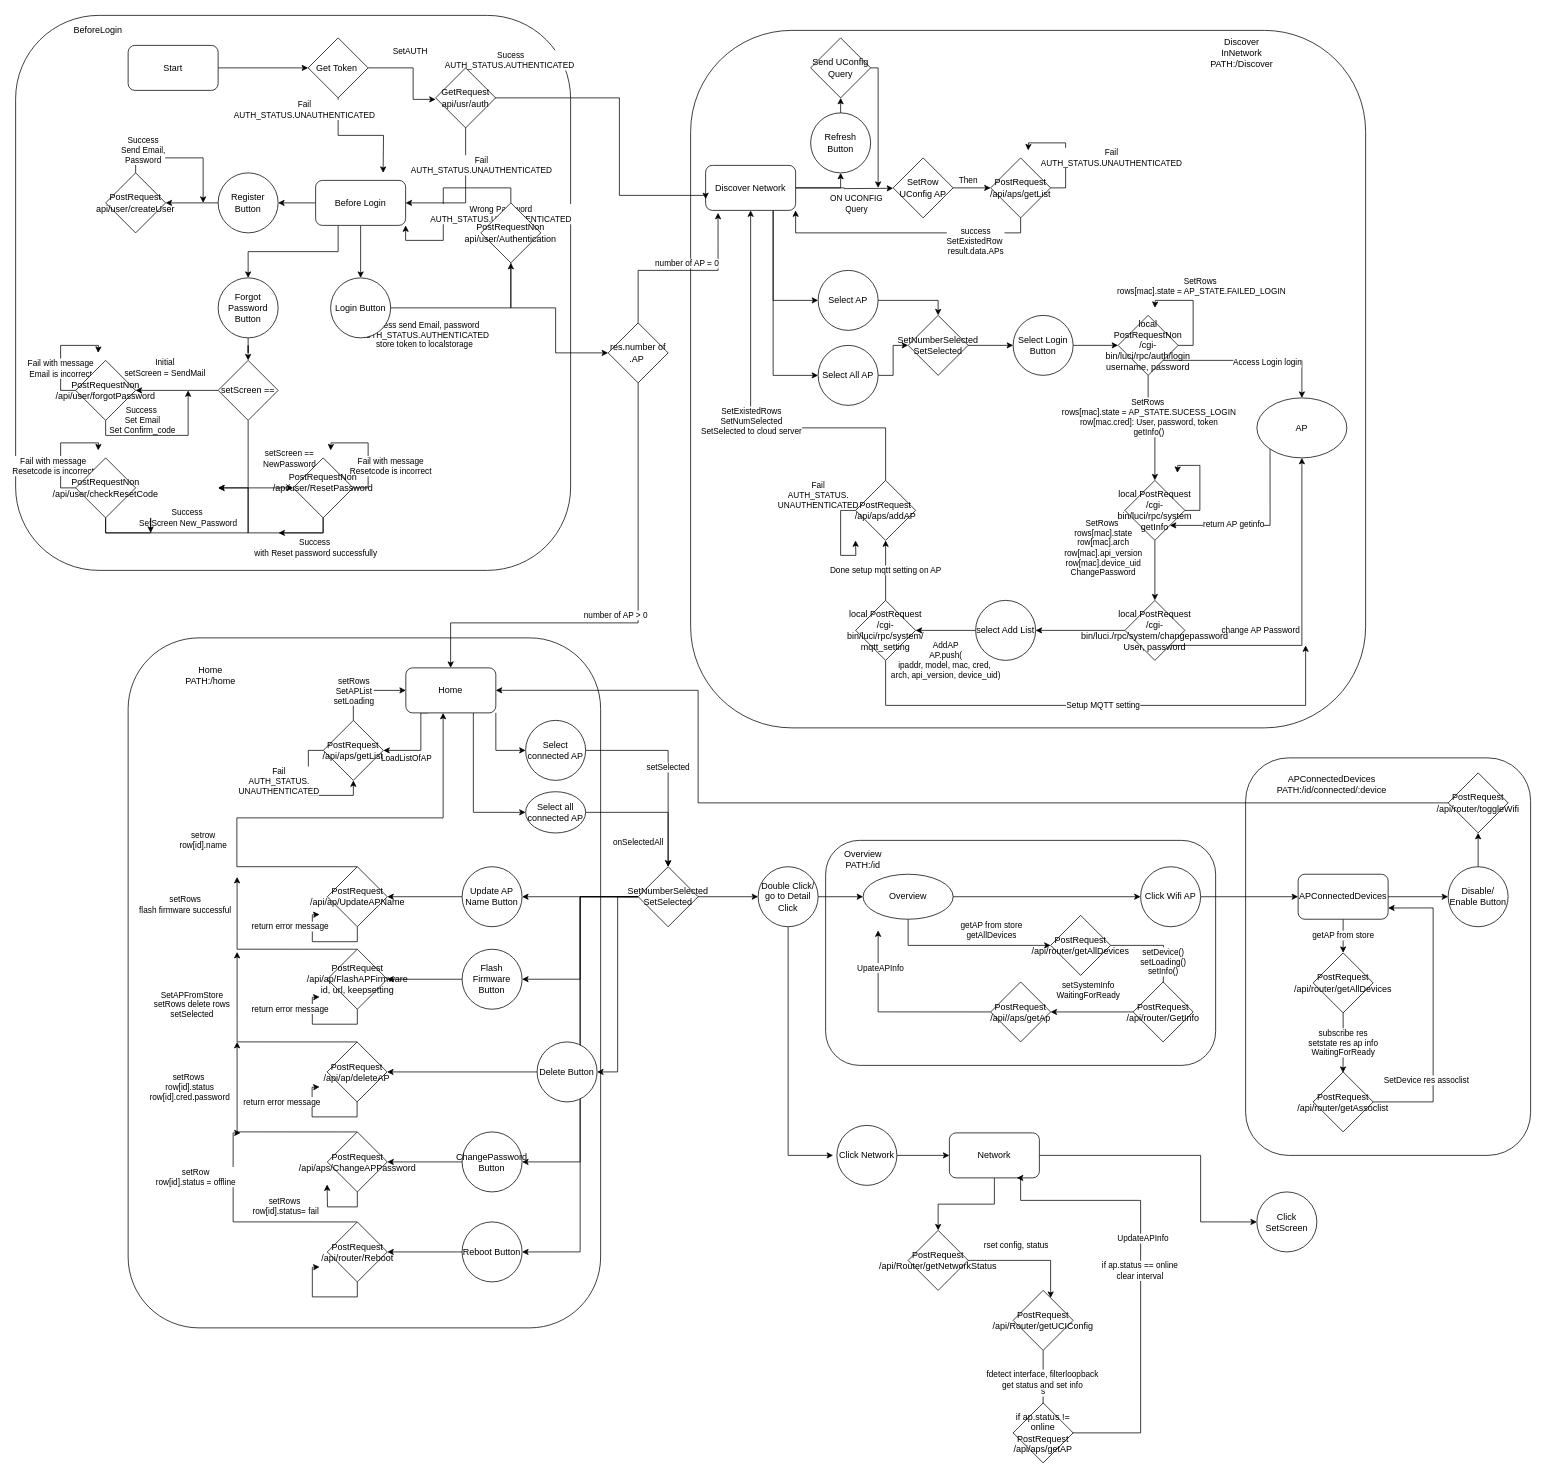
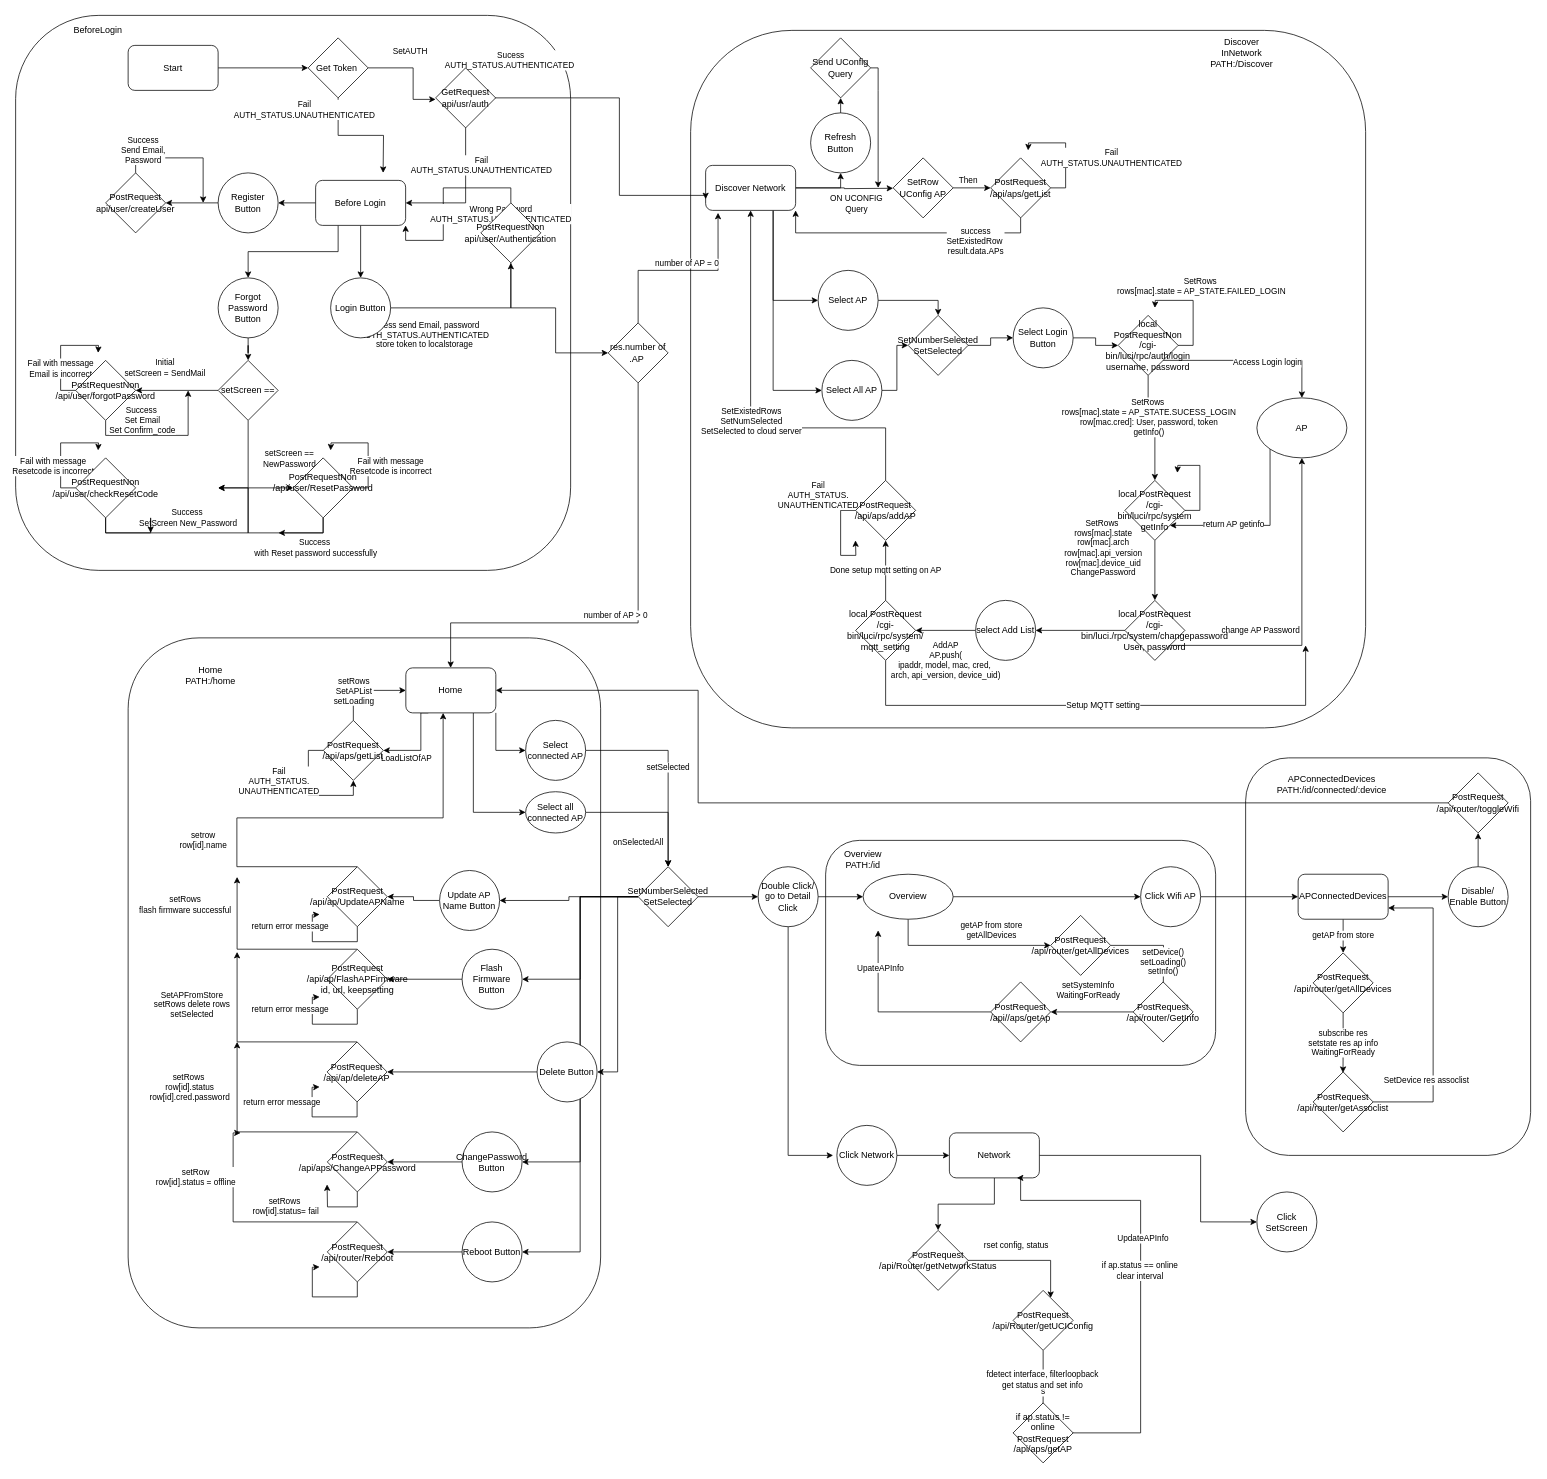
- <mxCell id="124" value="Select Login Button" style="ellipse;whiteSpace=wrap;html=1;aspect=fixed;" vertex="1" parent="1"><mxGeometry x="1350" y="419.99" width="80" height="80" as="geometry" /></mxCell>
+ <mxCell id="124" value="Select Login Button" style="ellipse;whiteSpace=wrap;html=1;aspect=fixed;" vertex="1" parent="1"><mxGeometry x="1350" y="409.99" width="80" height="80" as="geometry" /></mxCell>
- <mxCell id="122" value="Select All AP" style="ellipse;whiteSpace=wrap;html=1;aspect=fixed;" vertex="1" parent="1"><mxGeometry x="1090" y="460" width="80" height="80" as="geometry" /></mxCell>
+ <mxCell id="122" value="Select All AP" style="ellipse;whiteSpace=wrap;html=1;aspect=fixed;" vertex="1" parent="1"><mxGeometry x="1095" y="480" width="80" height="80" as="geometry" /></mxCell>
- <mxCell id="148" value="Update AP Name Button" style="ellipse;whiteSpace=wrap;html=1;aspect=fixed;" vertex="1" parent="1"><mxGeometry x="615.29" y="1155.14" width="80" height="80" as="geometry" /></mxCell>
+ <mxCell id="148" value="Update AP Name Button" style="ellipse;whiteSpace=wrap;html=1;aspect=fixed;" vertex="1" parent="1"><mxGeometry x="585.29" y="1160.14" width="80" height="80" as="geometry" /></mxCell>
